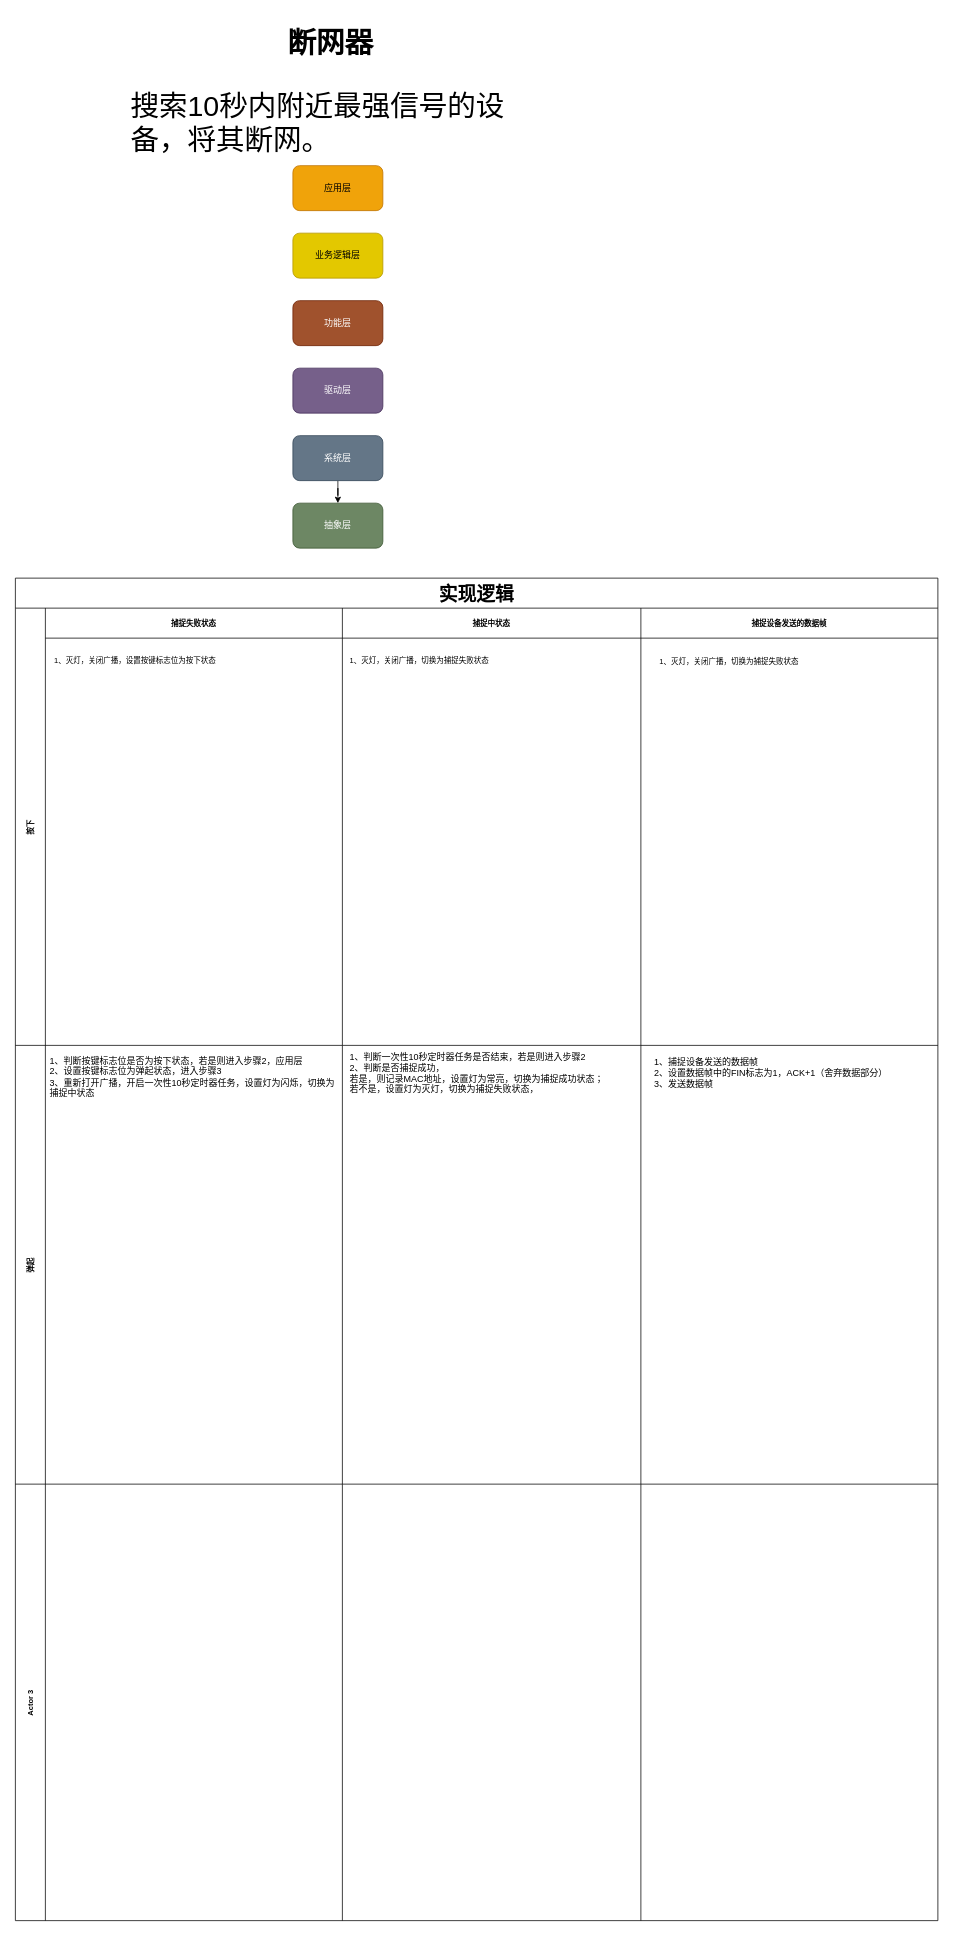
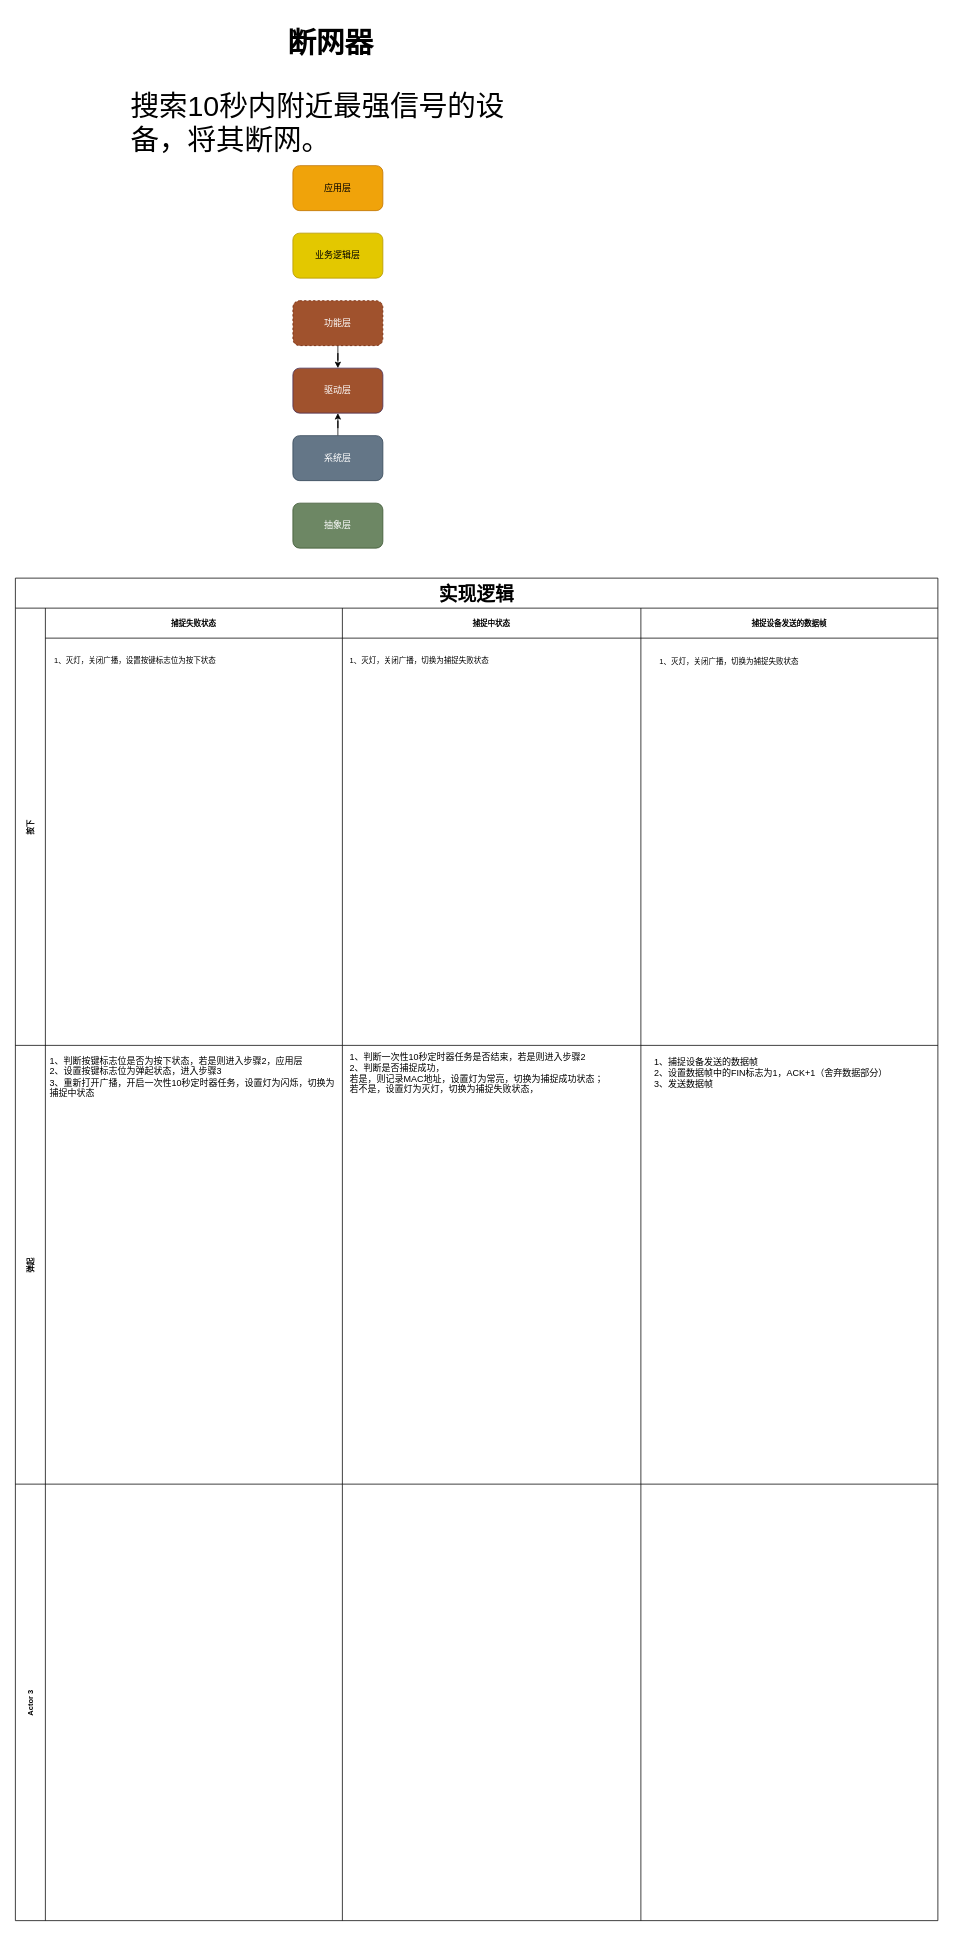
- <mxCell id="8" value="功能层" style="rounded=1;whiteSpace=wrap;html=1;fillColor=#a0522d;fontColor=#ffffff;strokeColor=#6D1F00;" vertex="1" parent="2"><mxGeometry y="180" width="120" height="60" as="geometry" /></mxCell>
+ <mxCell id="8" value="功能层" style="rounded=1;whiteSpace=wrap;html=1;fillColor=#a0522d;fontColor=#ffffff;strokeColor=#6D1F00;dashed=1;" vertex="1" parent="2"><mxGeometry y="180" width="120" height="60" as="geometry" /></mxCell>
+ <mxCell id="7" value="" style="edgeStyle=orthogonalEdgeStyle;rounded=0;orthogonalLoop=1;jettySize=auto;html=1;" edge="1" parent="2" source="8" target="4"><mxGeometry relative="1" as="geometry" /></mxCell>
- <mxCell id="4" value="驱动层" style="rounded=1;whiteSpace=wrap;html=1;fillColor=#76608a;fontColor=#ffffff;strokeColor=#432D57;" vertex="1" parent="2"><mxGeometry y="270" width="120" height="60" as="geometry" /></mxCell>
+ <mxCell id="4" value="驱动层" style="rounded=1;whiteSpace=wrap;html=1;fillColor=#a0522d;fontColor=#ffffff;strokeColor=#432D57;" vertex="1" parent="2"><mxGeometry y="270" width="120" height="60" as="geometry" /></mxCell>
- <mxCell id="5" value="" style="edgeStyle=orthogonalEdgeStyle;rounded=0;orthogonalLoop=1;jettySize=auto;html=1;" edge="1" parent="2" source="6" target="3"><mxGeometry relative="1" as="geometry" /></mxCell>
+ <mxCell id="5" value="" style="edgeStyle=orthogonalEdgeStyle;rounded=0;orthogonalLoop=1;jettySize=auto;html=1;" edge="1" parent="2" source="6" target="4"><mxGeometry relative="1" as="geometry" /></mxCell>
